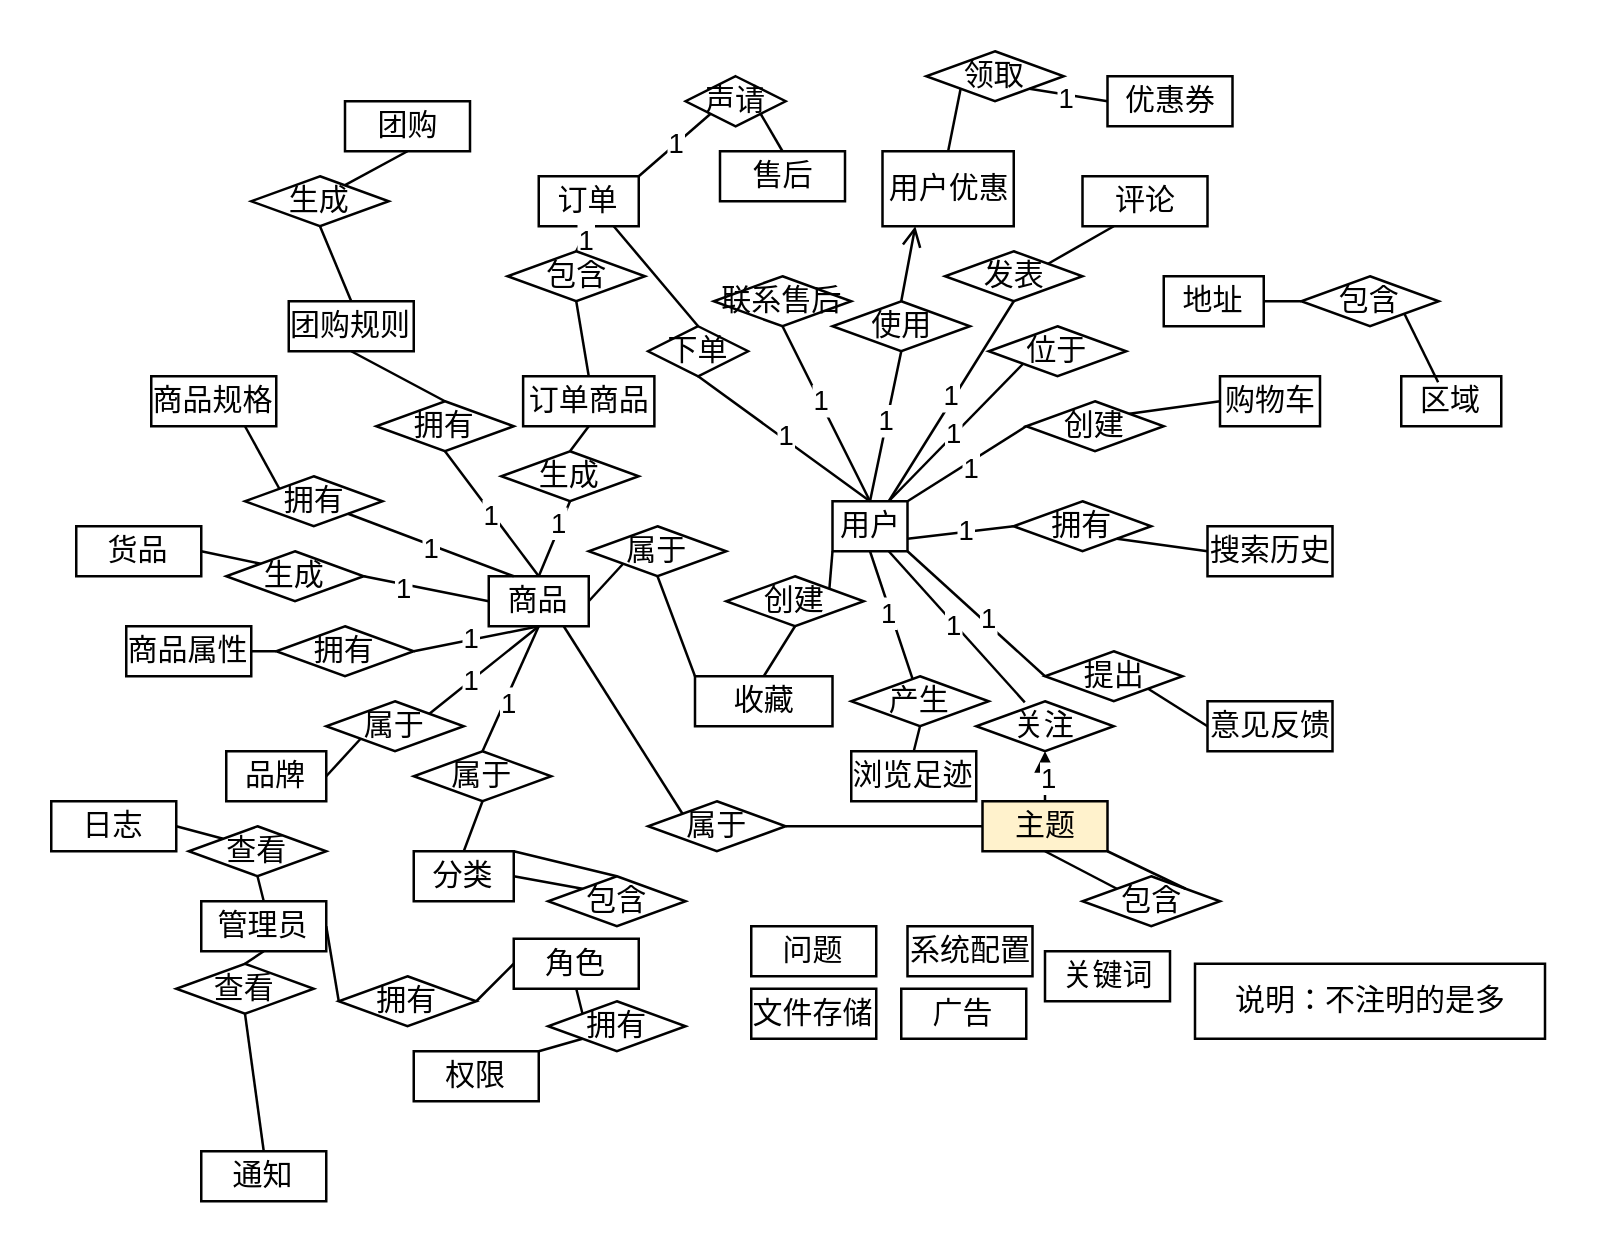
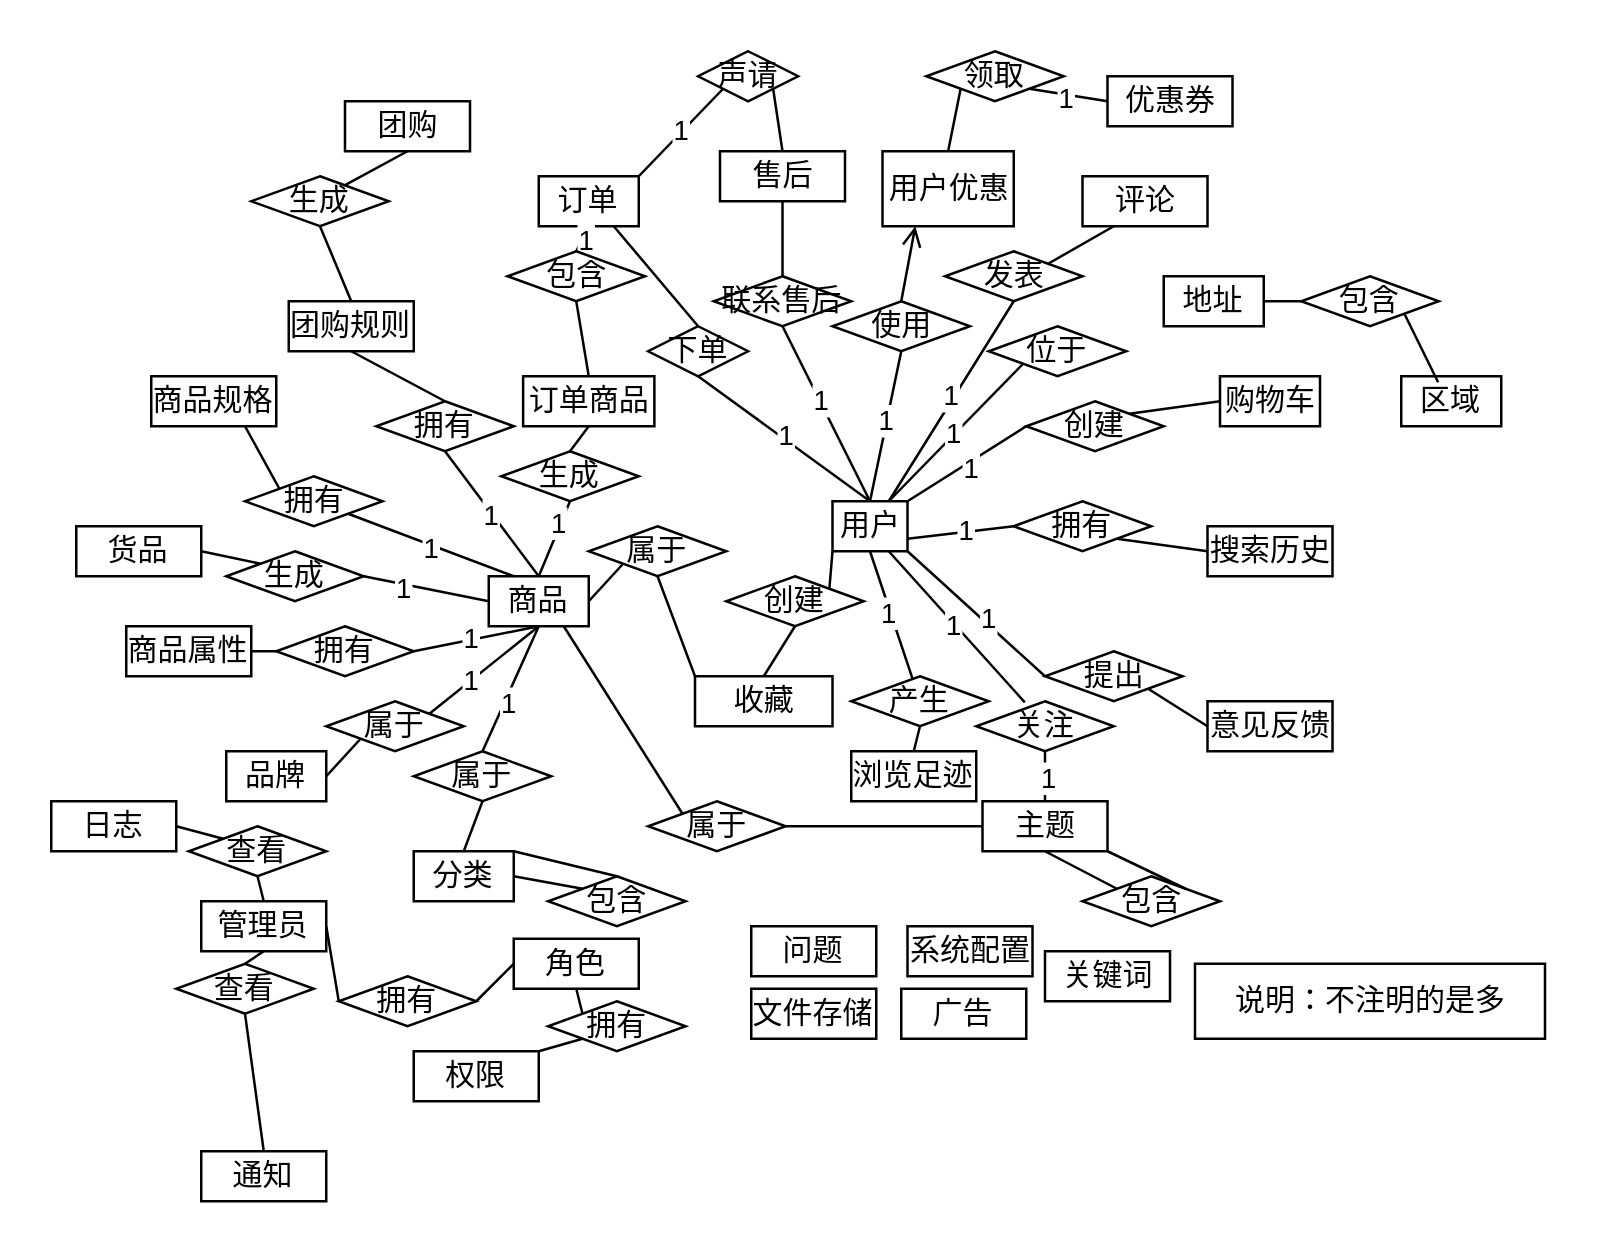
- <mxCell id="83" value="声请" style="rhombus;whiteSpace=wrap;html=1;" vertex="1" parent="1"><mxGeometry x="273.75" y="30" width="40" height="20" as="geometry" /></mxCell>
+ <mxCell id="83" value="声请" style="rhombus;whiteSpace=wrap;html=1;" vertex="1" parent="1"><mxGeometry x="278.75" y="20" width="40" height="20" as="geometry" /></mxCell>
+ <mxCell id="27" value="" style="endArrow=none;html=1;rounded=0;entryX=0.5;entryY=1;entryDx=0;entryDy=0;exitX=0.5;exitY=0;exitDx=0;exitDy=0;" edge="1" parent="1" source="24" target="13"><mxGeometry width="50" height="50" relative="1" as="geometry"><mxPoint x="310" y="260" as="sourcePoint" /><mxPoint x="360" y="210" as="targetPoint" /></mxGeometry></mxCell>
- <mxCell id="96" value="" style="endArrow=block;html=1;rounded=0;exitX=0.5;exitY=0;exitDx=0;exitDy=0;entryX=0.5;entryY=1;entryDx=0;entryDy=0;" edge="1" parent="1" source="92" target="93"><mxGeometry width="50" height="50" relative="1" as="geometry"><mxPoint x="370" y="230" as="sourcePoint" /><mxPoint x="419" y="290" as="targetPoint" /></mxGeometry></mxCell>
+ <mxCell id="96" value="" style="endArrow=none;html=1;rounded=0;exitX=0.5;exitY=0;exitDx=0;exitDy=0;entryX=0.5;entryY=1;entryDx=0;entryDy=0;" edge="1" parent="1" source="92" target="93"><mxGeometry width="50" height="50" relative="1" as="geometry"><mxPoint x="370" y="230" as="sourcePoint" /><mxPoint x="419" y="290" as="targetPoint" /></mxGeometry></mxCell>
- <mxCell id="92" value="主题" style="rounded=0;whiteSpace=wrap;html=1;fillColor=#fff2cc;" vertex="1" parent="1"><mxGeometry x="392.5" y="320" width="50" height="20" as="geometry" /></mxCell>
+ <mxCell id="92" value="主题" style="rounded=0;whiteSpace=wrap;html=1;" vertex="1" parent="1"><mxGeometry x="392.5" y="320" width="50" height="20" as="geometry" /></mxCell>
